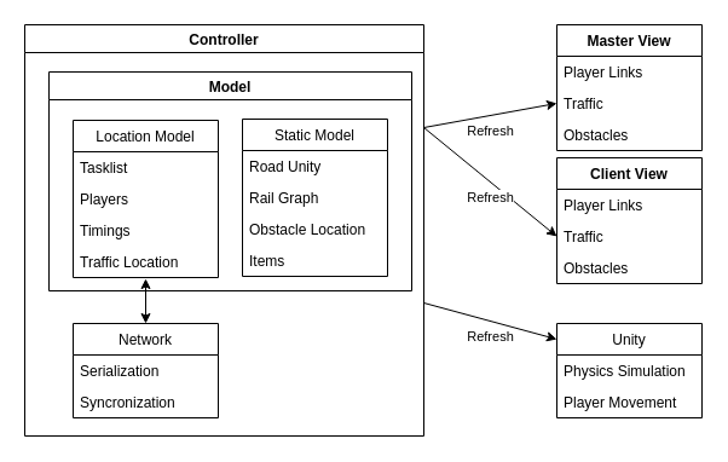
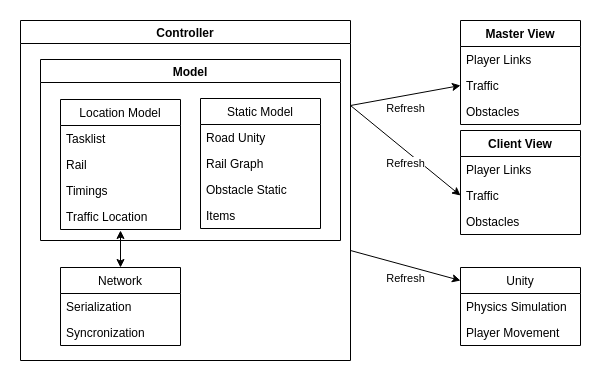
- <mxCell id="6" value="Players" style="text;strokeColor=none;fillColor=none;align=left;verticalAlign=top;spacingLeft=4;spacingRight=4;overflow=hidden;rotatable=0;points=[[0,0.5],[1,0.5]];portConstraint=eastwest;" parent="4" vertex="1"><mxGeometry y="52" width="120" height="26" as="geometry" /></mxCell>
+ <mxCell id="6" value="Rail" style="text;strokeColor=none;fillColor=none;align=left;verticalAlign=top;spacingLeft=4;spacingRight=4;overflow=hidden;rotatable=0;points=[[0,0.5],[1,0.5]];portConstraint=eastwest;" parent="4" vertex="1"><mxGeometry y="52" width="120" height="26" as="geometry" /></mxCell>
- <mxCell id="12" value="Obstacle Location" style="text;strokeColor=none;fillColor=none;align=left;verticalAlign=top;spacingLeft=4;spacingRight=4;overflow=hidden;rotatable=0;points=[[0,0.5],[1,0.5]];portConstraint=eastwest;" vertex="1" parent="9"><mxGeometry y="78" width="120" height="26" as="geometry" /></mxCell>
+ <mxCell id="12" value="Obstacle Static" style="text;strokeColor=none;fillColor=none;align=left;verticalAlign=top;spacingLeft=4;spacingRight=4;overflow=hidden;rotatable=0;points=[[0,0.5],[1,0.5]];portConstraint=eastwest;" vertex="1" parent="9"><mxGeometry y="78" width="120" height="26" as="geometry" /></mxCell>
